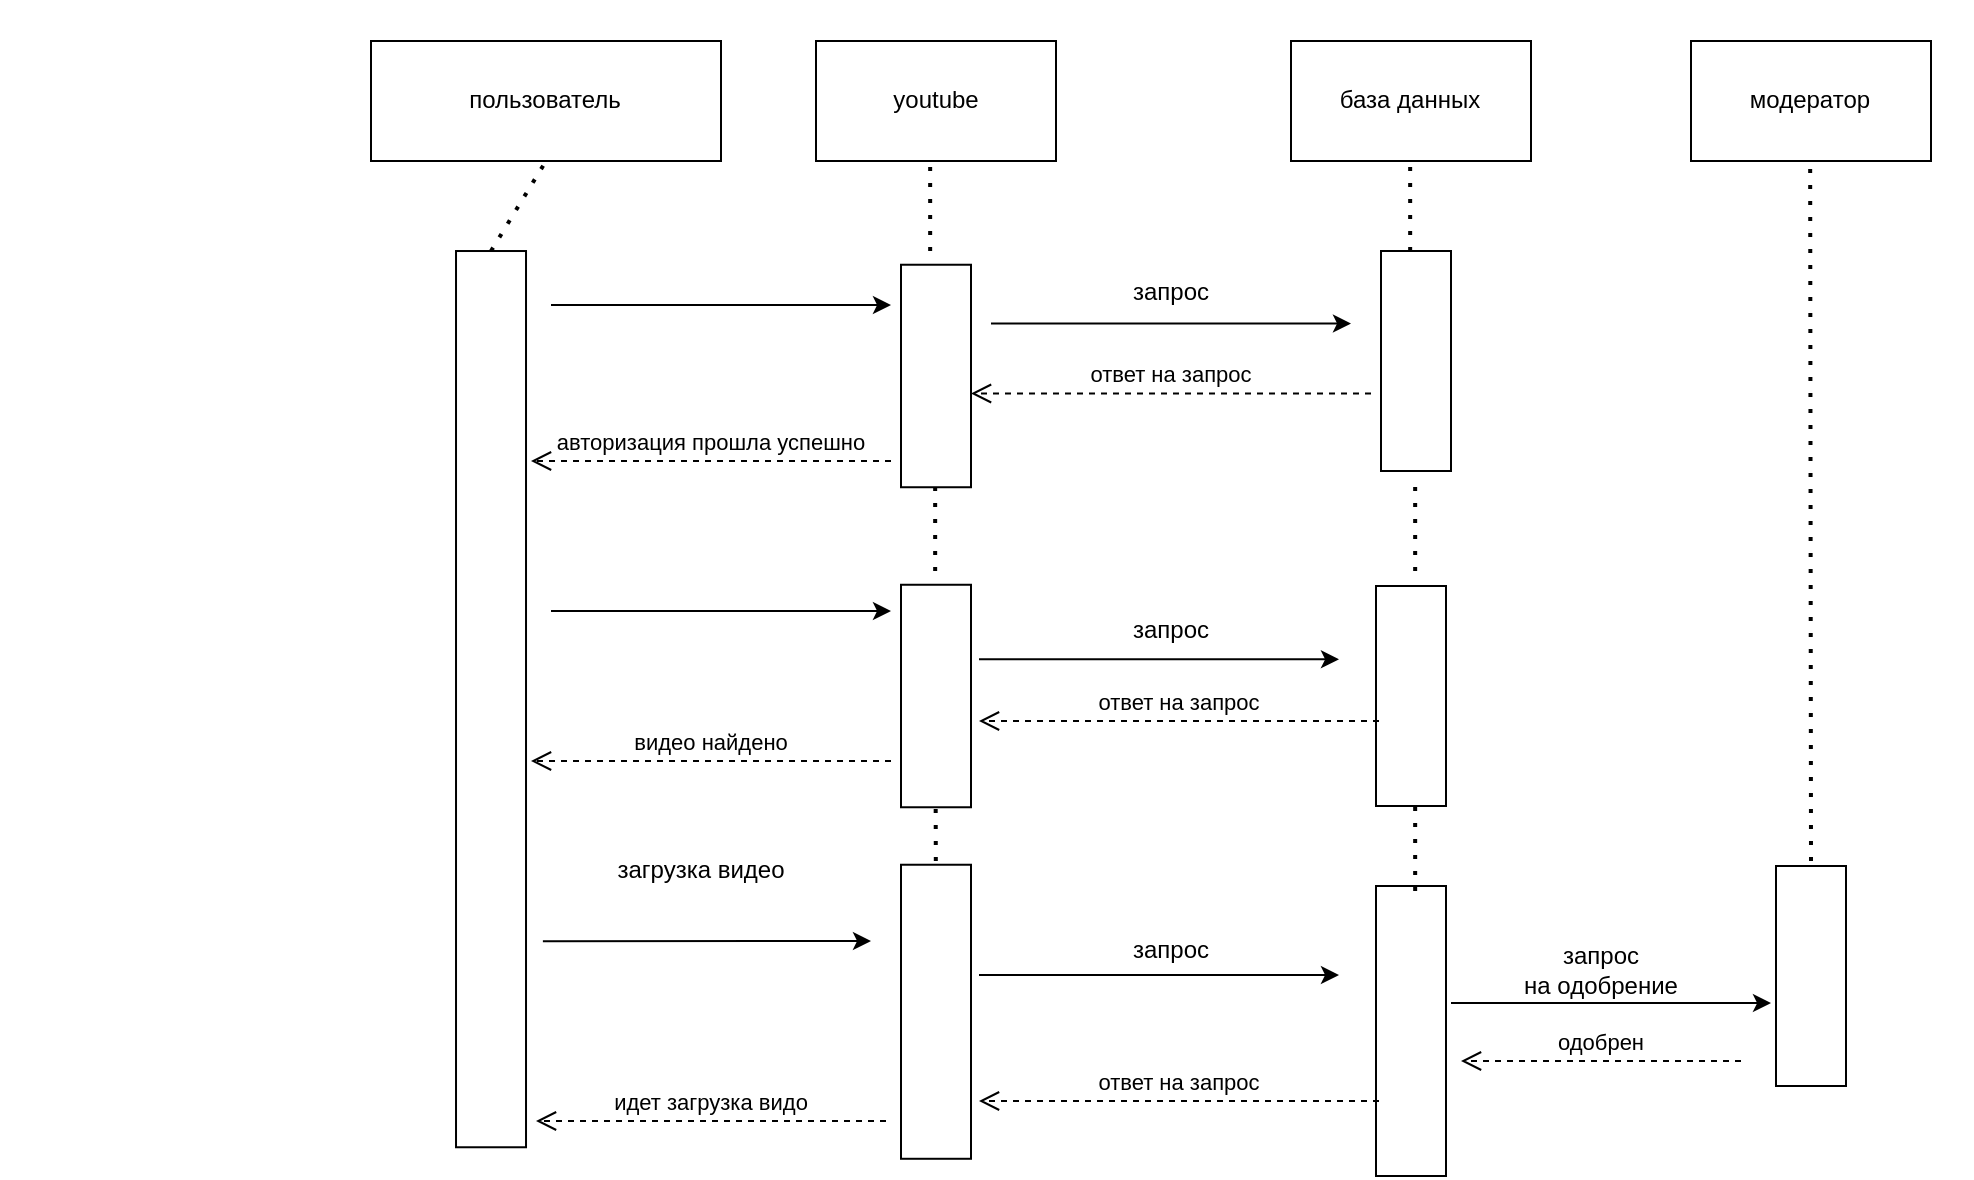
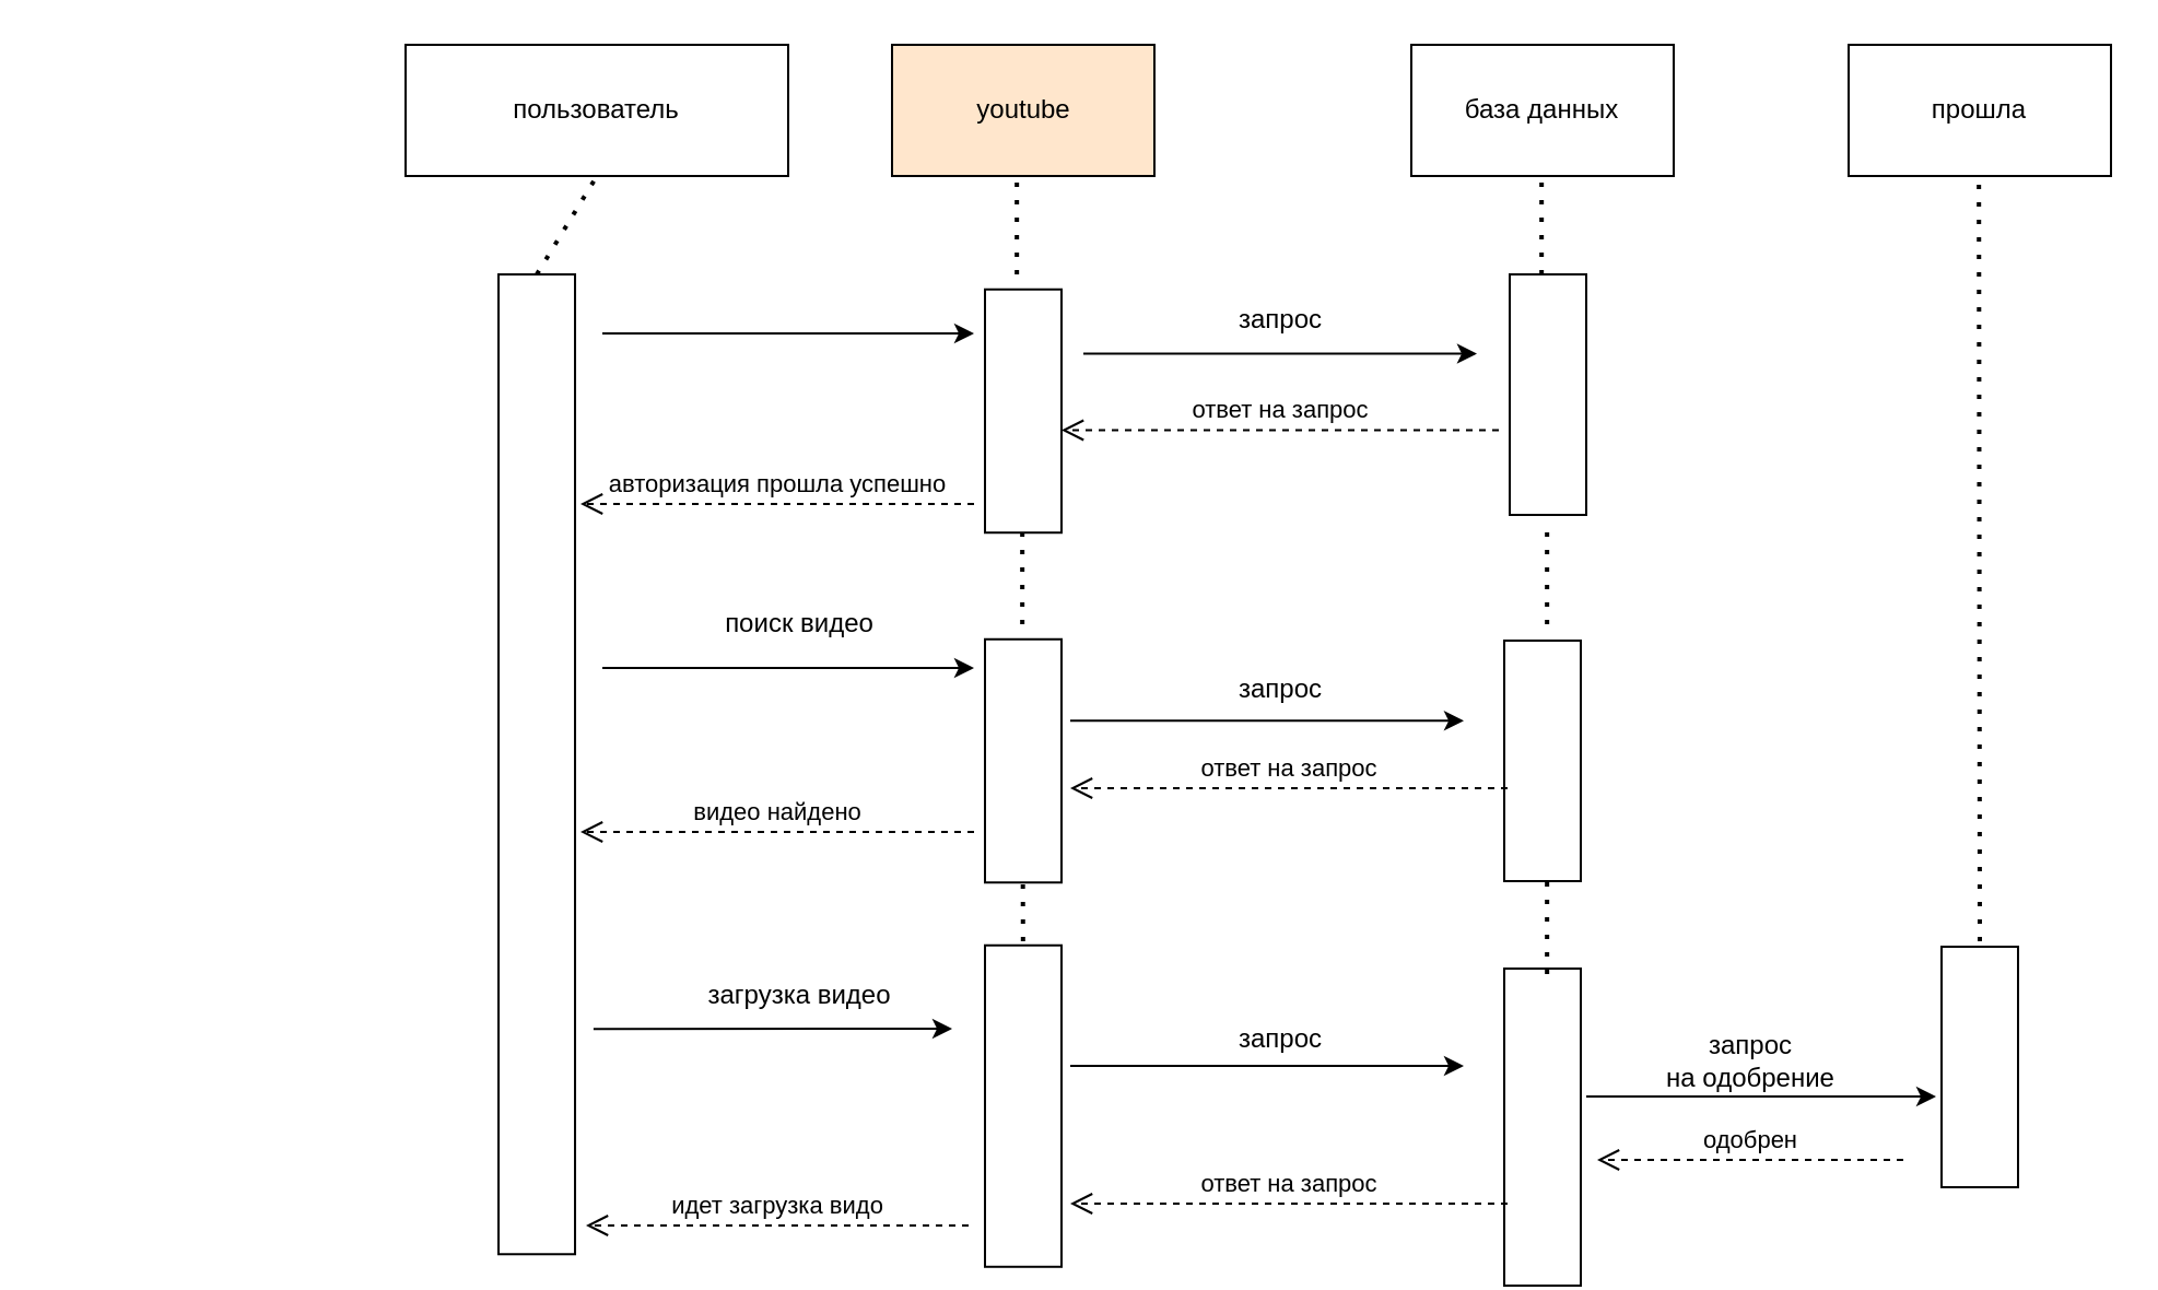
- <mxCell id="3" value="youtube" style="rounded=0;whiteSpace=wrap;html=1;" vertex="1" parent="1"><mxGeometry x="407.5" y="20" width="120" height="60" as="geometry" /></mxCell>
+ <mxCell id="3" value="youtube" style="rounded=0;whiteSpace=wrap;html=1;fillColor=#ffe6cc;" vertex="1" parent="1"><mxGeometry x="407.5" y="20" width="120" height="60" as="geometry" /></mxCell>
- <mxCell id="26" value="модератор" style="rounded=0;whiteSpace=wrap;html=1;" vertex="1" parent="1"><mxGeometry x="845" y="20" width="120" height="60" as="geometry" /></mxCell>
+ <mxCell id="26" value="прошла" style="rounded=0;whiteSpace=wrap;html=1;" vertex="1" parent="1"><mxGeometry x="845" y="20" width="120" height="60" as="geometry" /></mxCell>
+ <mxCell id="17" value="поиск видео" style="text;html=1;resizable=0;autosize=1;align=center;verticalAlign=middle;points=[];fillColor=none;strokeColor=none;rounded=0;" vertex="1" parent="1"><mxGeometry x="320" y="270" width="90" height="30" as="geometry" /></mxCell>
- <mxCell id="30" value="загрузка видео " style="text;html=1;resizable=0;autosize=1;align=center;verticalAlign=middle;points=[];fillColor=none;strokeColor=none;rounded=0;" vertex="1" parent="1"><mxGeometry x="295" y="420" width="110" height="30" as="geometry" /></mxCell>
+ <mxCell id="30" value="загрузка видео " style="text;html=1;resizable=0;autosize=1;align=center;verticalAlign=middle;points=[];fillColor=none;strokeColor=none;rounded=0;" vertex="1" parent="1"><mxGeometry x="310" y="440" width="110" height="30" as="geometry" /></mxCell>
